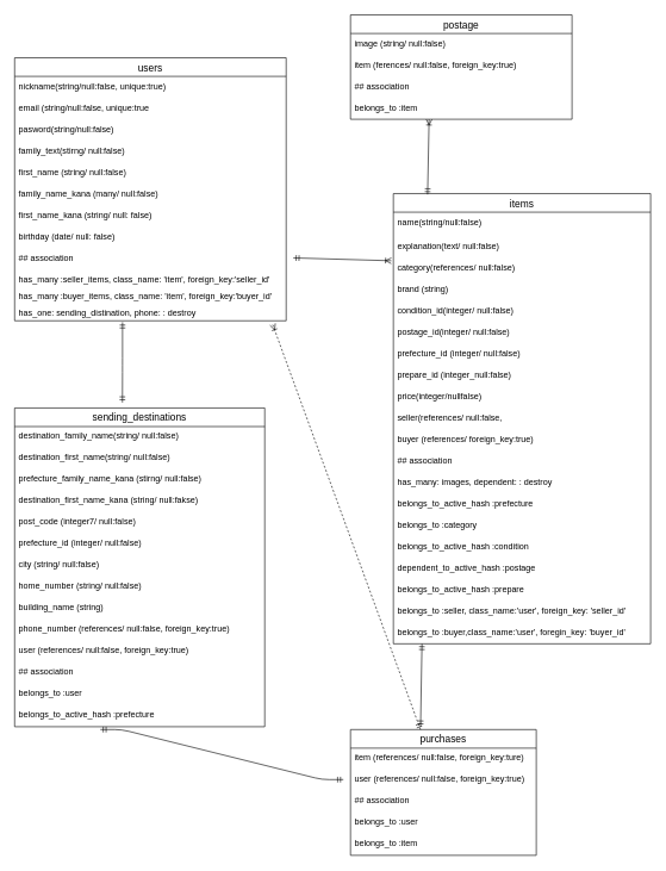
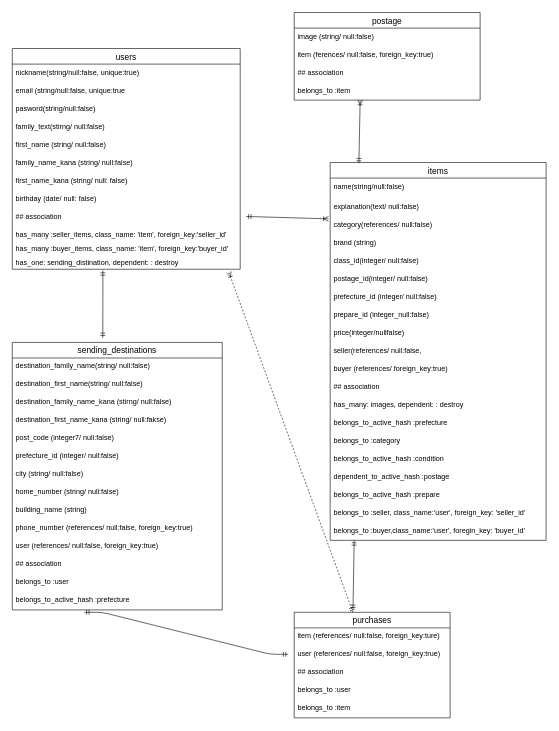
- <mxCell id="30" value="family_name_kana (many/ null:false)" style="text;strokeColor=none;fillColor=none;spacingLeft=4;spacingRight=4;overflow=hidden;rotatable=0;points=[[0,0.5],[1,0.5]];portConstraint=eastwest;fontSize=12;" vertex="1" parent="24"><mxGeometry y="176" width="380" height="30" as="geometry" /></mxCell>
+ <mxCell id="30" value="family_name_kana (string/ null:false)" style="text;strokeColor=none;fillColor=none;spacingLeft=4;spacingRight=4;overflow=hidden;rotatable=0;points=[[0,0.5],[1,0.5]];portConstraint=eastwest;fontSize=12;" vertex="1" parent="24"><mxGeometry y="176" width="380" height="30" as="geometry" /></mxCell>
- <mxCell id="8" value="condition_id(integer/ null:false)" style="text;strokeColor=none;fillColor=none;spacingLeft=4;spacingRight=4;overflow=hidden;rotatable=0;points=[[0,0.5],[1,0.5]];portConstraint=eastwest;fontSize=12;" vertex="1" parent="3"><mxGeometry y="150" width="360" height="30" as="geometry" /></mxCell>
+ <mxCell id="8" value="class_id(integer/ null:false)" style="text;strokeColor=none;fillColor=none;spacingLeft=4;spacingRight=4;overflow=hidden;rotatable=0;points=[[0,0.5],[1,0.5]];portConstraint=eastwest;fontSize=12;" vertex="1" parent="3"><mxGeometry y="150" width="360" height="30" as="geometry" /></mxCell>
- <mxCell id="36" value="has_one: sending_distination, phone: : destroy" style="text;strokeColor=none;fillColor=none;spacingLeft=4;spacingRight=4;overflow=hidden;rotatable=0;points=[[0,0.5],[1,0.5]];portConstraint=eastwest;fontSize=12;" vertex="1" parent="24"><mxGeometry y="344" width="380" height="24" as="geometry" /></mxCell>
+ <mxCell id="36" value="has_one: sending_distination, dependent: : destroy" style="text;strokeColor=none;fillColor=none;spacingLeft=4;spacingRight=4;overflow=hidden;rotatable=0;points=[[0,0.5],[1,0.5]];portConstraint=eastwest;fontSize=12;" vertex="1" parent="24"><mxGeometry y="344" width="380" height="24" as="geometry" /></mxCell>
- <mxCell id="40" value="prefecture_family_name_kana (stirng/ null:false)" style="text;strokeColor=none;fillColor=none;spacingLeft=4;spacingRight=4;overflow=hidden;rotatable=0;points=[[0,0.5],[1,0.5]];portConstraint=eastwest;fontSize=12;" parent="37" vertex="1"><mxGeometry y="86" width="350" height="30" as="geometry" /></mxCell>
+ <mxCell id="40" value="destination_family_name_kana (stirng/ null:false)" style="text;strokeColor=none;fillColor=none;spacingLeft=4;spacingRight=4;overflow=hidden;rotatable=0;points=[[0,0.5],[1,0.5]];portConstraint=eastwest;fontSize=12;" parent="37" vertex="1"><mxGeometry y="86" width="350" height="30" as="geometry" /></mxCell>
